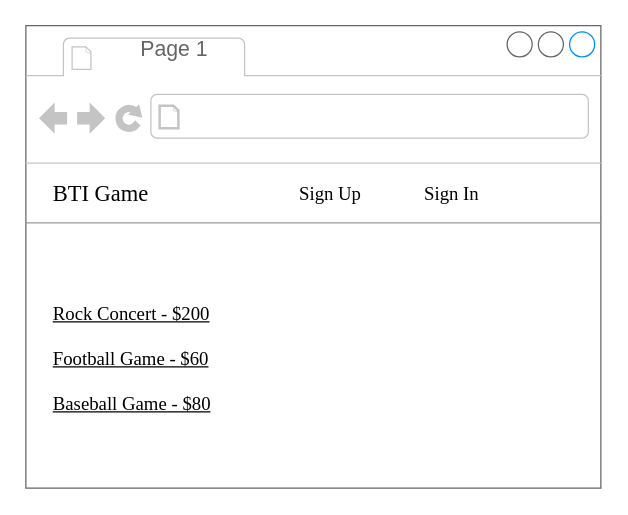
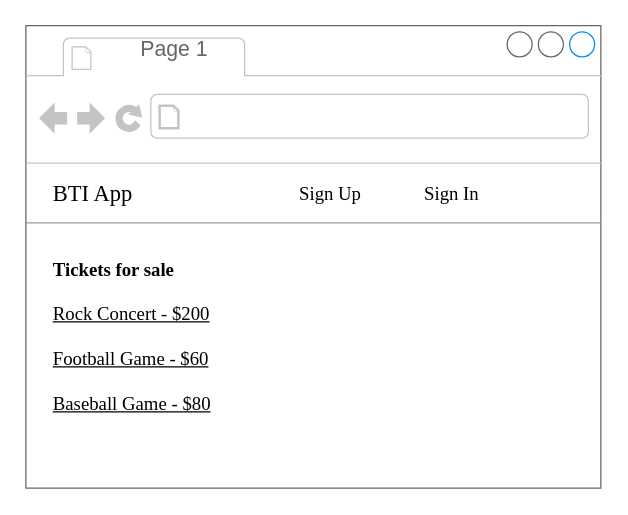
- <mxCell id="4" value="&lt;font style=&quot;font-size: 18px&quot;&gt;BTI Game&lt;/font&gt;" style="text;html=1;points=[];align=left;verticalAlign=top;spacingTop=-4;fontSize=30;fontFamily=Verdana" parent="2" vertex="1"><mxGeometry x="20" y="110" width="120" height="60" as="geometry" /></mxCell>
+ <mxCell id="4" value="&lt;font style=&quot;font-size: 18px&quot;&gt;BTI App&lt;/font&gt;" style="text;html=1;points=[];align=left;verticalAlign=top;spacingTop=-4;fontSize=30;fontFamily=Verdana" parent="2" vertex="1"><mxGeometry x="20" y="110" width="120" height="60" as="geometry" /></mxCell>
+ <mxCell id="6" value="Tickets for sale" style="text;html=1;points=[];align=left;verticalAlign=top;spacingTop=-4;fontSize=15;fontFamily=Verdana;fontStyle=1" parent="2" vertex="1"><mxGeometry x="20" y="183.52" width="170" height="30" as="geometry" /></mxCell>
